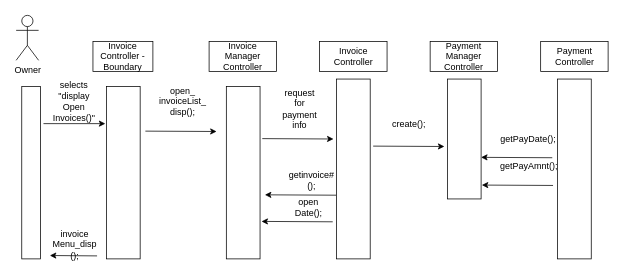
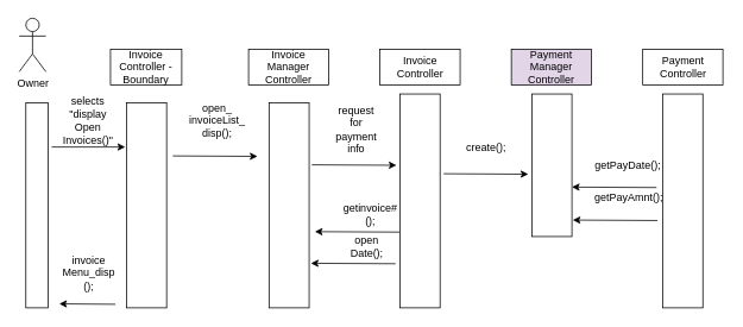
- <mxCell id="17" value="Payment Manager Controller" style="rounded=0;whiteSpace=wrap;html=1;" vertex="1" parent="1"><mxGeometry x="573" y="55" width="90" height="40" as="geometry" /></mxCell>
+ <mxCell id="17" value="Payment Manager Controller" style="rounded=0;whiteSpace=wrap;html=1;fillColor=#e1d5e7;" vertex="1" parent="1"><mxGeometry x="573" y="55" width="90" height="40" as="geometry" /></mxCell>
- <mxCell id="16" value="invoice&lt;br&gt;Menu_disp&lt;br&gt;();" style="text;html=1;strokeColor=none;fillColor=none;align=center;verticalAlign=middle;whiteSpace=wrap;rounded=0;" vertex="1" parent="1"><mxGeometry x="69.5" y="305.5" width="58" height="40" as="geometry" /></mxCell>
+ <mxCell id="16" value="invoice&lt;br&gt;Menu_disp&lt;br&gt;();" style="text;html=1;strokeColor=none;fillColor=none;align=center;verticalAlign=middle;whiteSpace=wrap;rounded=0;" vertex="1" parent="1"><mxGeometry x="69.5" y="285.5" width="58" height="40" as="geometry" /></mxCell>
